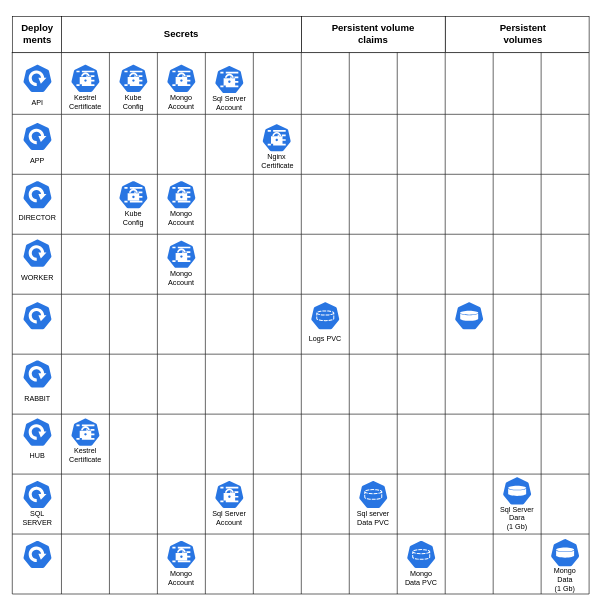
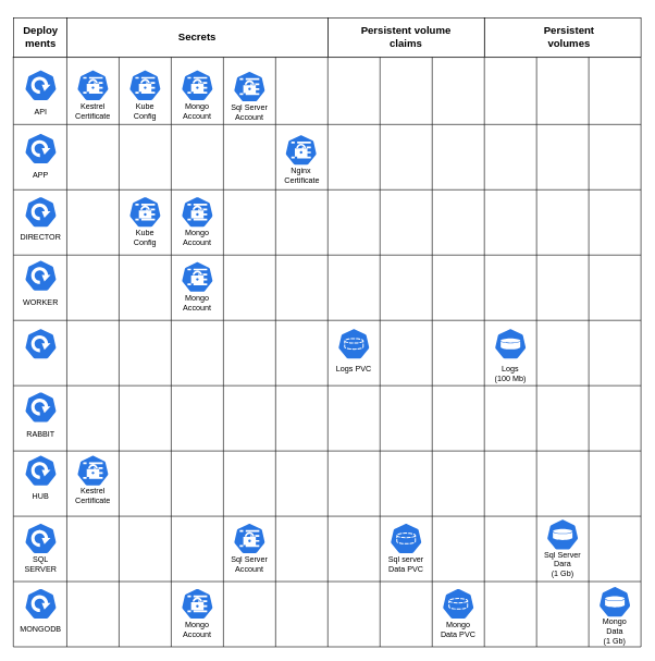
+ <mxCell id="173" value="Logs&lt;br&gt;(100 Mb)" style="text;html=1;strokeColor=none;fillColor=none;align=center;verticalAlign=middle;whiteSpace=wrap;rounded=0;" vertex="1" parent="171"><mxGeometry y="54" width="60" height="30" as="geometry" /></mxCell>
+ <mxCell id="149" value="MONGODB" style="text;html=1;strokeColor=none;fillColor=none;align=center;verticalAlign=middle;whiteSpace=wrap;rounded=0;strokeWidth=3;" vertex="1" parent="147"><mxGeometry y="48" width="60" height="30" as="geometry" /></mxCell>
